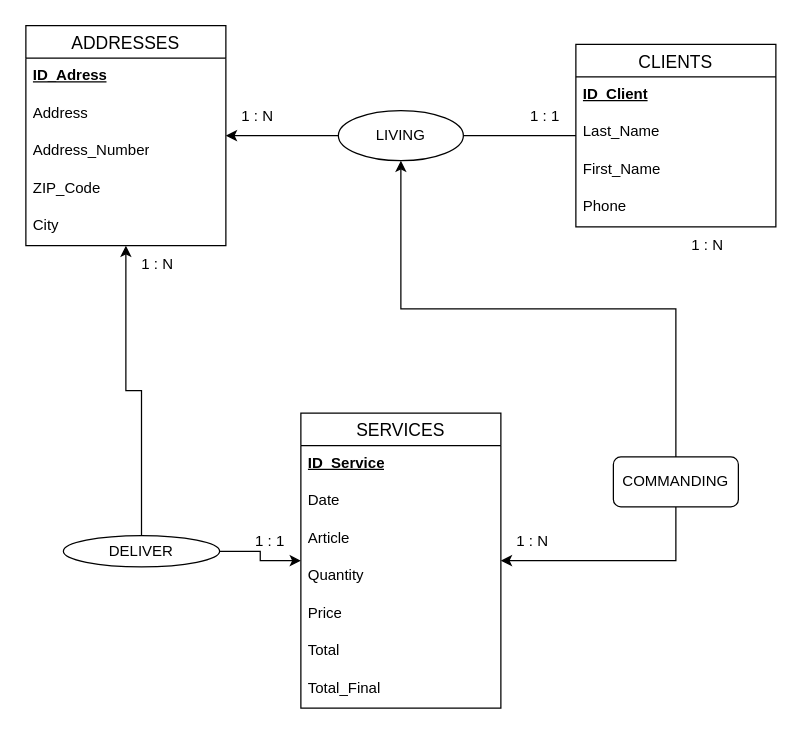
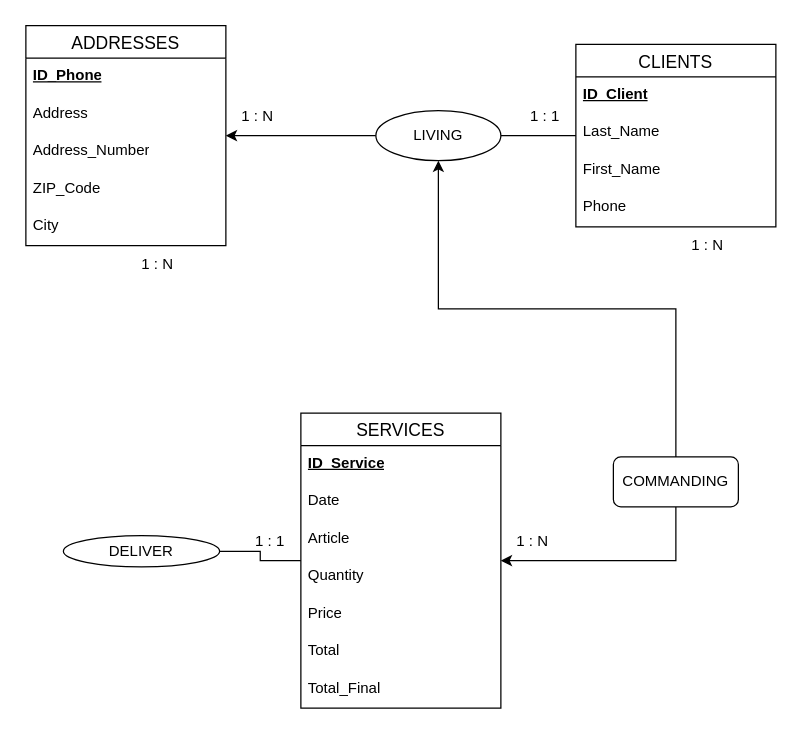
- <mxCell id="16" value="&lt;b&gt;&lt;u&gt;ID_Adress&lt;/u&gt;&lt;/b&gt;" style="text;strokeColor=none;fillColor=none;spacingLeft=4;spacingRight=4;overflow=hidden;rotatable=0;points=[[0,0.5],[1,0.5]];portConstraint=eastwest;fontSize=12;whiteSpace=wrap;html=1;" vertex="1" parent="15"><mxGeometry y="26" width="160" height="30" as="geometry" /></mxCell>
+ <mxCell id="16" value="&lt;b&gt;&lt;u&gt;ID_Phone&lt;/u&gt;&lt;/b&gt;" style="text;strokeColor=none;fillColor=none;spacingLeft=4;spacingRight=4;overflow=hidden;rotatable=0;points=[[0,0.5],[1,0.5]];portConstraint=eastwest;fontSize=12;whiteSpace=wrap;html=1;" vertex="1" parent="15"><mxGeometry y="26" width="160" height="30" as="geometry" /></mxCell>
- <mxCell id="23" value="LIVING" style="ellipse;whiteSpace=wrap;html=1;align=center;" vertex="1" parent="1"><mxGeometry x="270" y="88" width="100" height="40" as="geometry" /></mxCell>
+ <mxCell id="23" value="LIVING" style="ellipse;whiteSpace=wrap;html=1;align=center;" vertex="1" parent="1"><mxGeometry x="300" y="88" width="100" height="40" as="geometry" /></mxCell>
- <mxCell id="28" style="edgeStyle=orthogonalEdgeStyle;rounded=0;orthogonalLoop=1;jettySize=auto;html=1;exitX=0.5;exitY=0;exitDx=0;exitDy=0;" edge="1" parent="1" source="29" target="15"><mxGeometry relative="1" as="geometry" /></mxCell>
- <mxCell id="27" style="edgeStyle=orthogonalEdgeStyle;rounded=0;orthogonalLoop=1;jettySize=auto;html=1;exitX=1;exitY=0.5;exitDx=0;exitDy=0;" edge="1" parent="1" source="29" target="7"><mxGeometry relative="1" as="geometry" /></mxCell>
+ <mxCell id="27" style="edgeStyle=orthogonalEdgeStyle;rounded=0;orthogonalLoop=1;jettySize=auto;html=1;exitX=1;exitY=0.5;exitDx=0;exitDy=0;endArrow=none;" edge="1" parent="1" source="29" target="7"><mxGeometry relative="1" as="geometry" /></mxCell>
